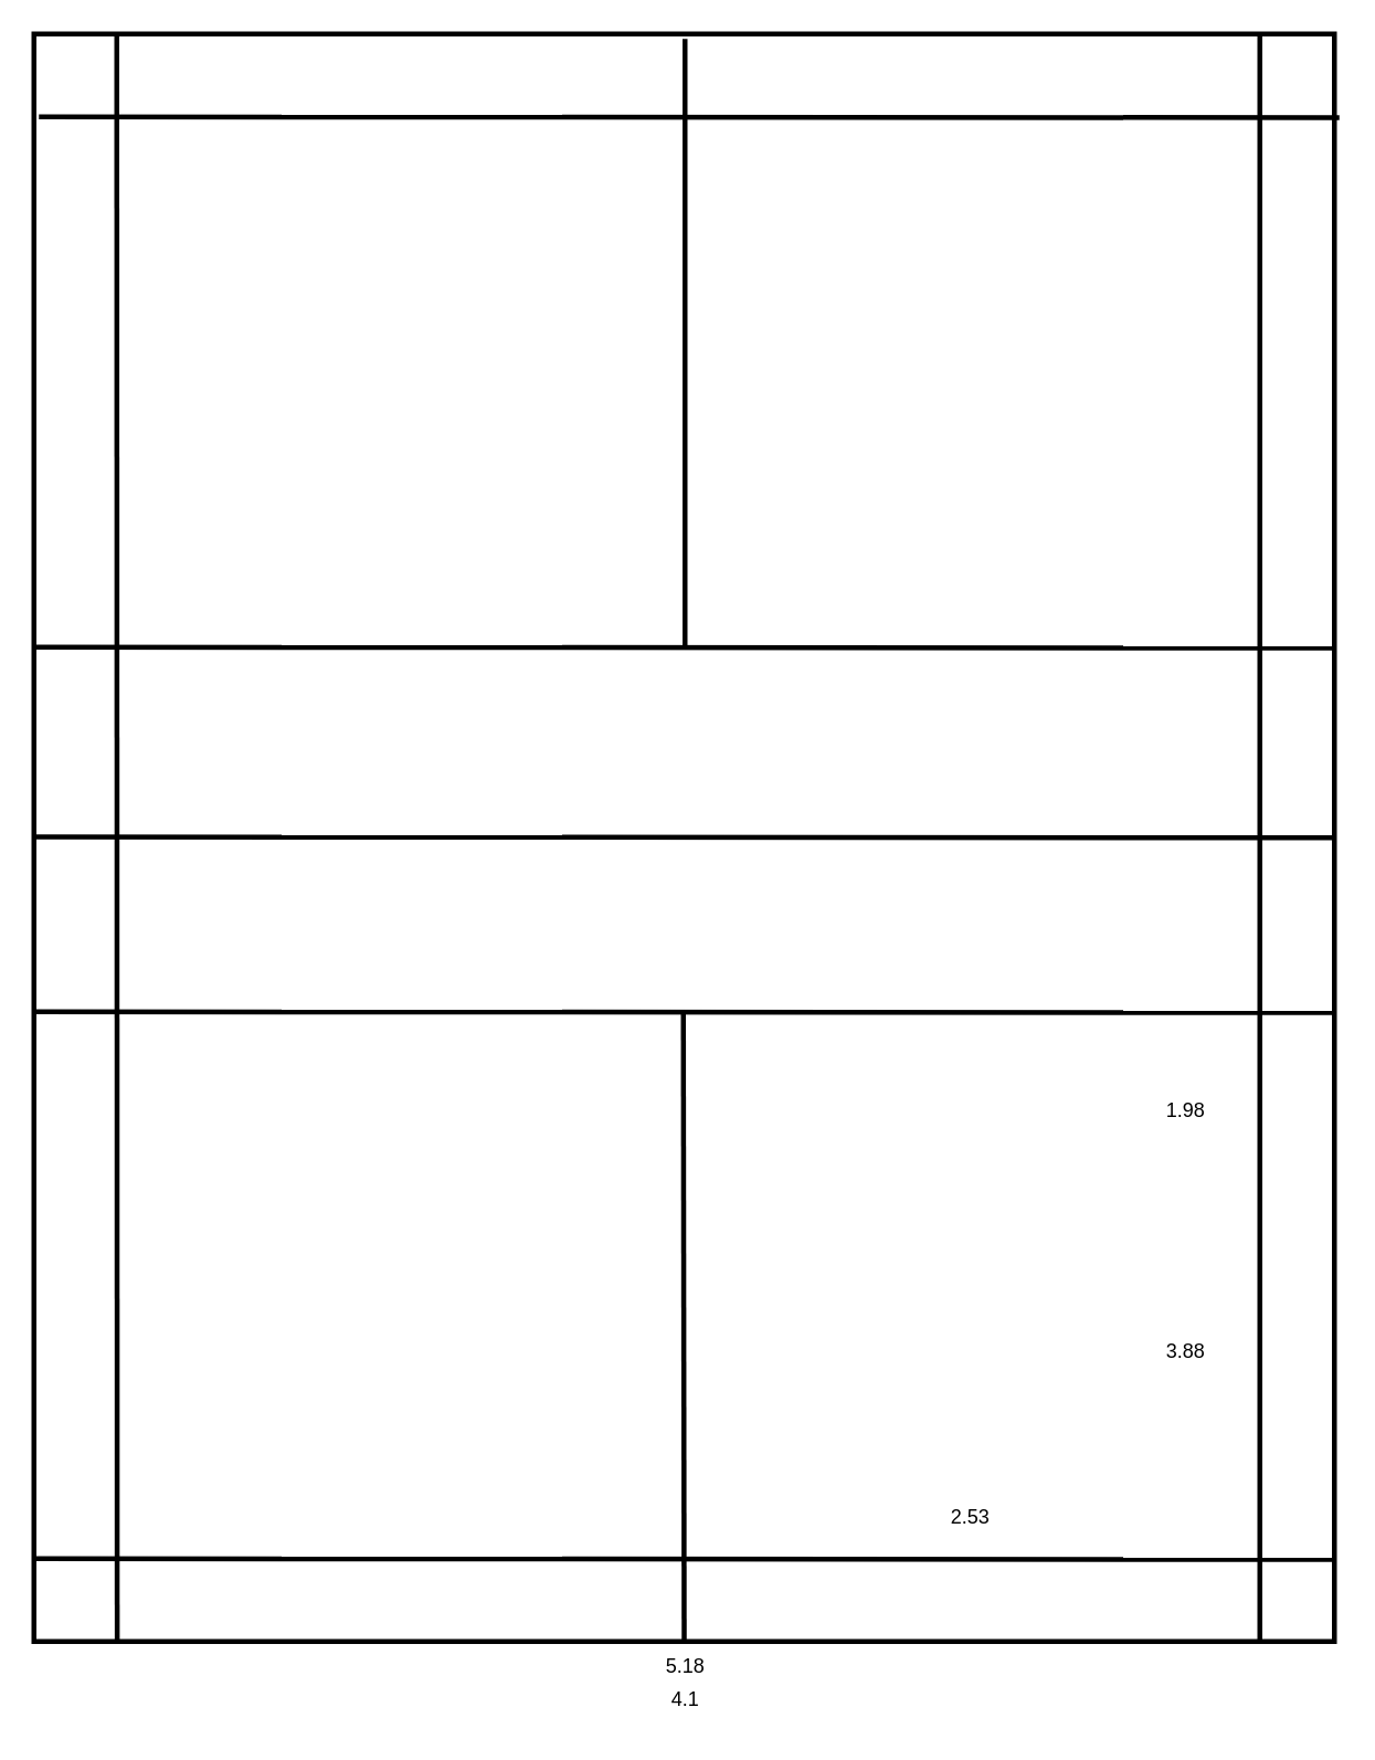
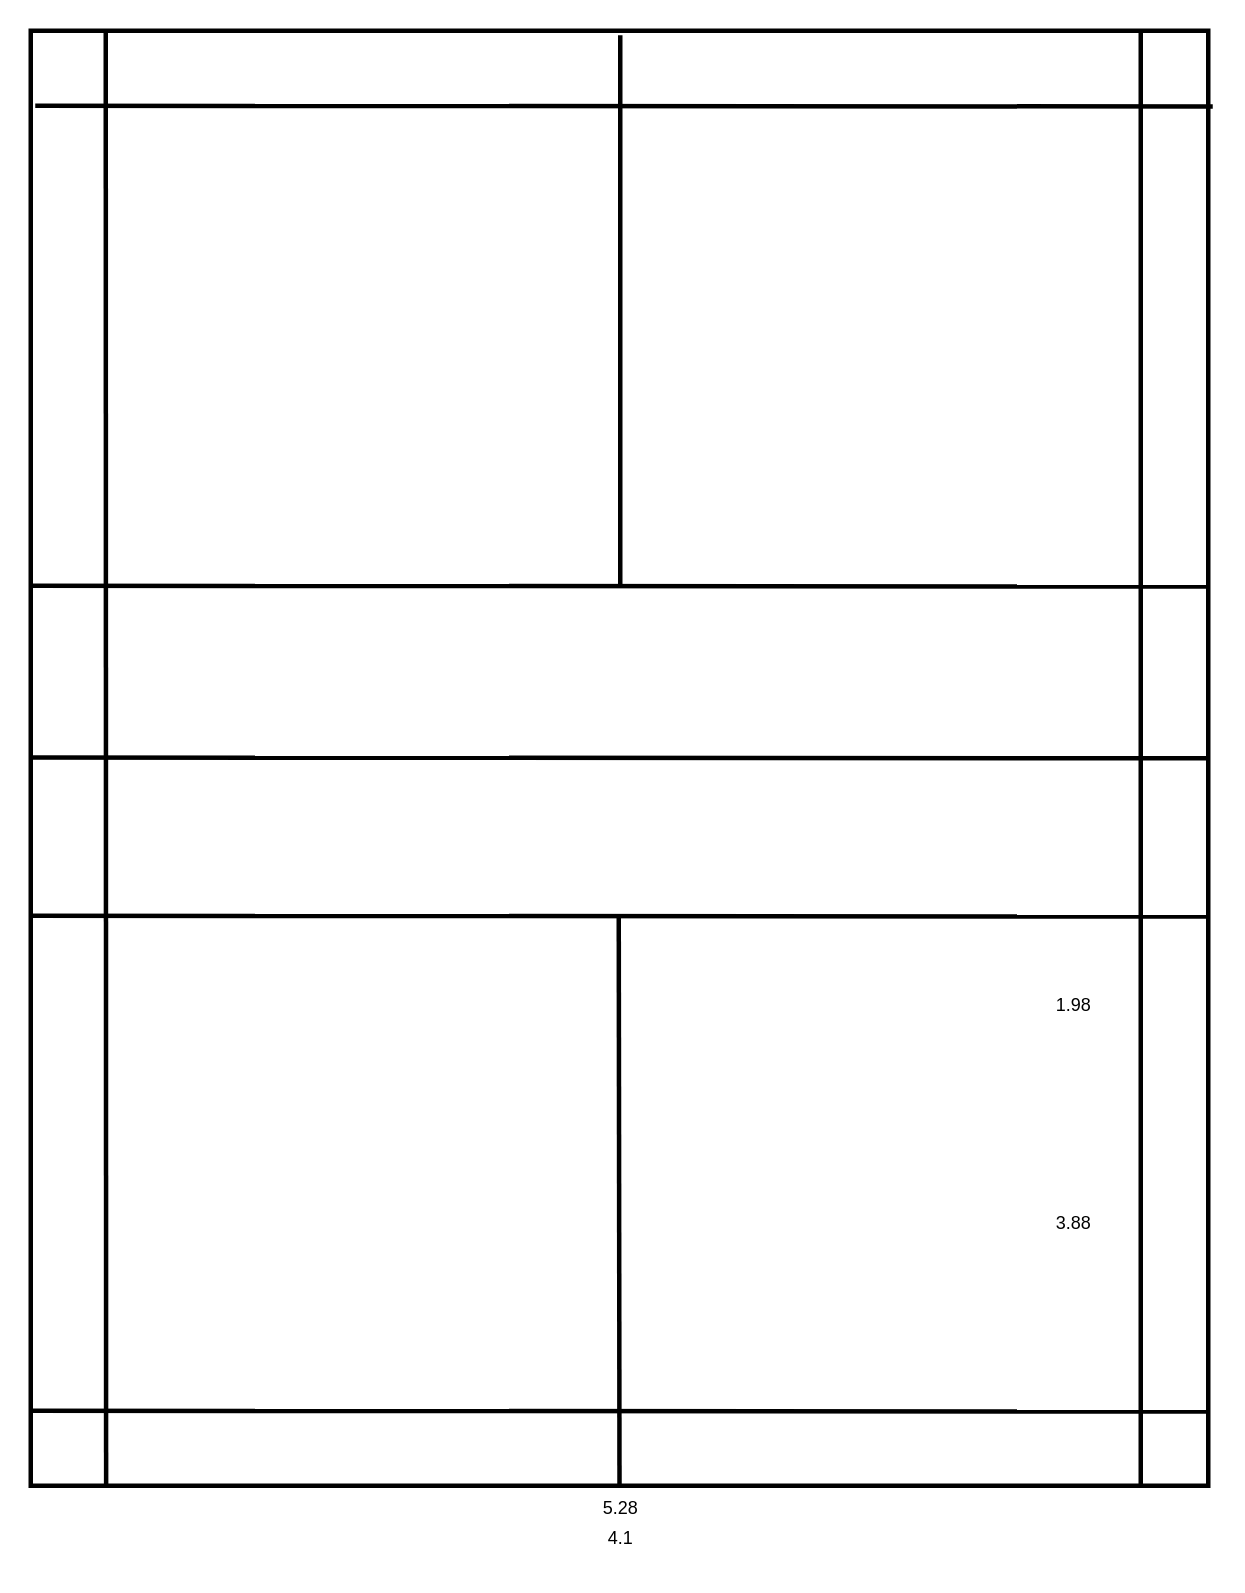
- <mxCell id="15" value="2.53" style="text;html=1;align=center;verticalAlign=middle;resizable=0;points=[];autosize=1;strokeColor=none;fillColor=none;" vertex="1" parent="1"><mxGeometry x="560" y="900" width="50" height="30" as="geometry" /></mxCell>
- <mxCell id="13" value="5.18" style="text;html=1;align=center;verticalAlign=middle;resizable=0;points=[];autosize=1;strokeColor=none;fillColor=none;strokeWidth=3;" vertex="1" parent="1"><mxGeometry x="387.5" y="990" width="50" height="30" as="geometry" /></mxCell>
+ <mxCell id="13" value="5.28" style="text;html=1;align=center;verticalAlign=middle;resizable=0;points=[];autosize=1;strokeColor=none;fillColor=none;strokeWidth=3;" vertex="1" parent="1"><mxGeometry x="387.5" y="990" width="50" height="30" as="geometry" /></mxCell>
